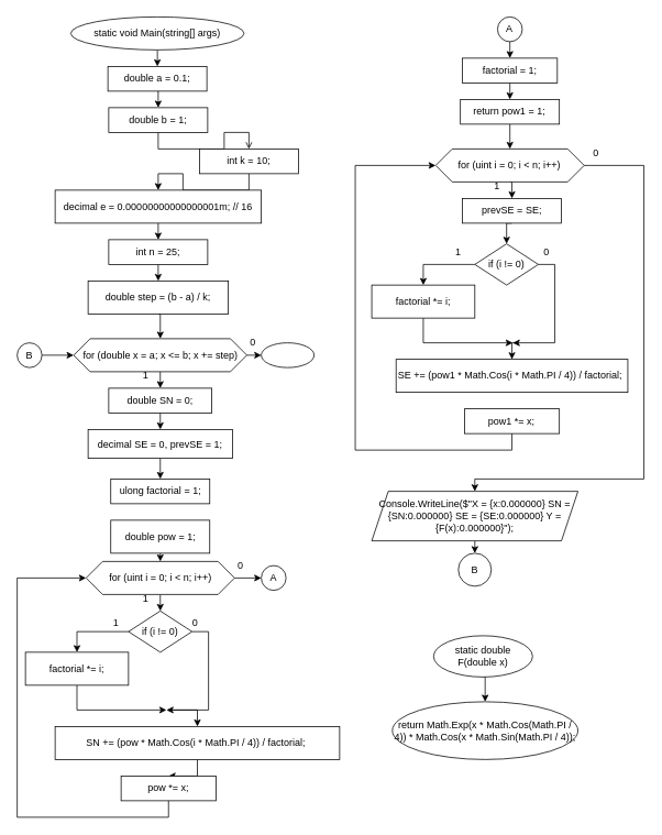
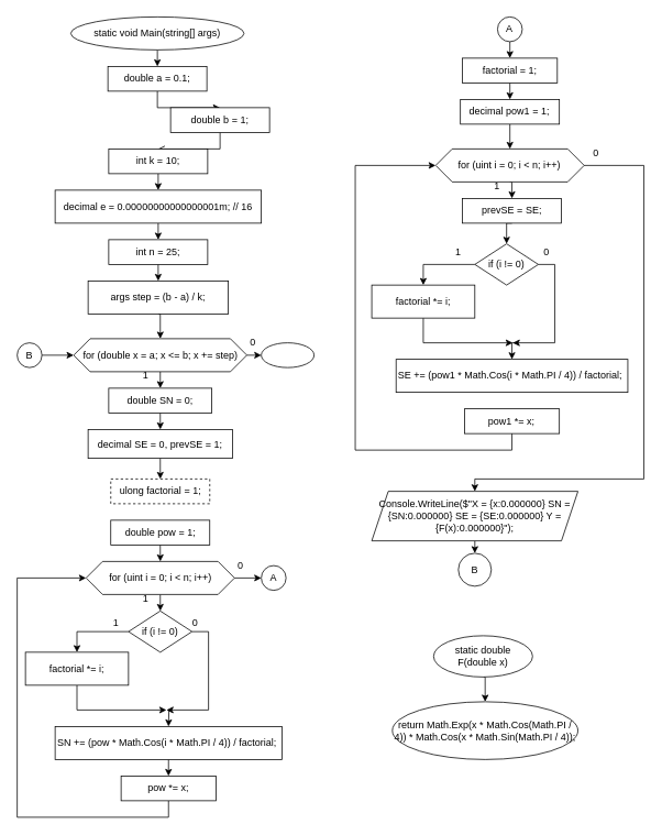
- <mxCell id="45" value="&lt;span class=&quot;pl-k&quot;&gt;return&lt;/span&gt; &lt;span class=&quot;pl-en&quot;&gt;pow1&lt;/span&gt; &lt;span class=&quot;pl-k&quot;&gt;=&lt;/span&gt; &lt;span class=&quot;pl-c1&quot;&gt;1&lt;/span&gt;;" style="rounded=0;whiteSpace=wrap;html=1;" vertex="1" parent="1"><mxGeometry x="557.42" y="120" width="120" height="30" as="geometry" /></mxCell>
+ <mxCell id="45" value="&lt;span class=&quot;pl-k&quot;&gt;decimal&lt;/span&gt; &lt;span class=&quot;pl-en&quot;&gt;pow1&lt;/span&gt; &lt;span class=&quot;pl-k&quot;&gt;=&lt;/span&gt; &lt;span class=&quot;pl-c1&quot;&gt;1&lt;/span&gt;;" style="rounded=0;whiteSpace=wrap;html=1;" vertex="1" parent="1"><mxGeometry x="557.42" y="120" width="120" height="30" as="geometry" /></mxCell>
- <mxCell id="7" value="&lt;span class=&quot;pl-k&quot;&gt;double&lt;/span&gt; &lt;span class=&quot;pl-en&quot;&gt;b&lt;/span&gt; &lt;span class=&quot;pl-k&quot;&gt;=&lt;/span&gt; &lt;span class=&quot;pl-c1&quot;&gt;1&lt;/span&gt;;" style="rounded=0;whiteSpace=wrap;html=1;" vertex="1" parent="1"><mxGeometry x="131" y="130" width="120" height="30" as="geometry" /></mxCell>
+ <mxCell id="7" value="&lt;span class=&quot;pl-k&quot;&gt;double&lt;/span&gt; &lt;span class=&quot;pl-en&quot;&gt;b&lt;/span&gt; &lt;span class=&quot;pl-k&quot;&gt;=&lt;/span&gt; &lt;span class=&quot;pl-c1&quot;&gt;1&lt;/span&gt;;" style="rounded=0;whiteSpace=wrap;html=1;" vertex="1" parent="1"><mxGeometry x="206" y="130" width="120" height="30" as="geometry" /></mxCell>
- <mxCell id="9" value="&lt;span class=&quot;pl-k&quot;&gt;int&lt;/span&gt; &lt;span class=&quot;pl-en&quot;&gt;k&lt;/span&gt; &lt;span class=&quot;pl-k&quot;&gt;=&lt;/span&gt; &lt;span class=&quot;pl-c1&quot;&gt;10&lt;/span&gt;;" style="rounded=0;whiteSpace=wrap;html=1;" vertex="1" parent="1"><mxGeometry x="241" y="180" width="120" height="30" as="geometry" /></mxCell>
+ <mxCell id="9" value="&lt;span class=&quot;pl-k&quot;&gt;int&lt;/span&gt; &lt;span class=&quot;pl-en&quot;&gt;k&lt;/span&gt; &lt;span class=&quot;pl-k&quot;&gt;=&lt;/span&gt; &lt;span class=&quot;pl-c1&quot;&gt;10&lt;/span&gt;;" style="rounded=0;whiteSpace=wrap;html=1;" vertex="1" parent="1"><mxGeometry x="131" y="180" width="120" height="30" as="geometry" /></mxCell>
- <mxCell id="15" value="&lt;span class=&quot;pl-k&quot;&gt;double&lt;/span&gt; &lt;span class=&quot;pl-en&quot;&gt;step&lt;/span&gt; &lt;span class=&quot;pl-k&quot;&gt;=&lt;/span&gt; (&lt;span class=&quot;pl-smi&quot;&gt;b&lt;/span&gt; &lt;span class=&quot;pl-k&quot;&gt;-&lt;/span&gt; &lt;span class=&quot;pl-smi&quot;&gt;a&lt;/span&gt;) &lt;span class=&quot;pl-k&quot;&gt;/&lt;/span&gt; &lt;span class=&quot;pl-smi&quot;&gt;k&lt;/span&gt;;" style="rounded=0;whiteSpace=wrap;html=1;" vertex="1" parent="1"><mxGeometry x="106" y="340" width="170" height="40" as="geometry" /></mxCell>
+ <mxCell id="15" value="&lt;span class=&quot;pl-k&quot;&gt;args&lt;/span&gt; &lt;span class=&quot;pl-en&quot;&gt;step&lt;/span&gt; &lt;span class=&quot;pl-k&quot;&gt;=&lt;/span&gt; (&lt;span class=&quot;pl-smi&quot;&gt;b&lt;/span&gt; &lt;span class=&quot;pl-k&quot;&gt;-&lt;/span&gt; &lt;span class=&quot;pl-smi&quot;&gt;a&lt;/span&gt;) &lt;span class=&quot;pl-k&quot;&gt;/&lt;/span&gt; &lt;span class=&quot;pl-smi&quot;&gt;k&lt;/span&gt;;" style="rounded=0;whiteSpace=wrap;html=1;" vertex="1" parent="1"><mxGeometry x="106" y="340" width="170" height="40" as="geometry" /></mxCell>
- <mxCell id="23" value="&lt;span class=&quot;pl-k&quot;&gt;ulong&lt;/span&gt; &lt;span class=&quot;pl-en&quot;&gt;factorial&lt;/span&gt; &lt;span class=&quot;pl-k&quot;&gt;=&lt;/span&gt; &lt;span class=&quot;pl-c1&quot;&gt;1&lt;/span&gt;;" style="rounded=0;whiteSpace=wrap;html=1;" vertex="1" parent="1"><mxGeometry x="133.5" y="580" width="120" height="30" as="geometry" /></mxCell>
+ <mxCell id="23" value="&lt;span class=&quot;pl-k&quot;&gt;ulong&lt;/span&gt; &lt;span class=&quot;pl-en&quot;&gt;factorial&lt;/span&gt; &lt;span class=&quot;pl-k&quot;&gt;=&lt;/span&gt; &lt;span class=&quot;pl-c1&quot;&gt;1&lt;/span&gt;;" style="rounded=0;whiteSpace=wrap;html=1;dashed=1;" vertex="1" parent="1"><mxGeometry x="133.5" y="580" width="120" height="30" as="geometry" /></mxCell>
- <mxCell id="25" value="&lt;span class=&quot;pl-k&quot;&gt;double&lt;/span&gt; &lt;span class=&quot;pl-en&quot;&gt;pow&lt;/span&gt; &lt;span class=&quot;pl-k&quot;&gt;=&lt;/span&gt; &lt;span class=&quot;pl-c1&quot;&gt;1&lt;/span&gt;;" style="rounded=0;whiteSpace=wrap;html=1;" vertex="1" parent="1"><mxGeometry x="133.5" y="630" width="120" height="40" as="geometry" /></mxCell>
+ <mxCell id="25" value="&lt;span class=&quot;pl-k&quot;&gt;double&lt;/span&gt; &lt;span class=&quot;pl-en&quot;&gt;pow&lt;/span&gt; &lt;span class=&quot;pl-k&quot;&gt;=&lt;/span&gt; &lt;span class=&quot;pl-c1&quot;&gt;1&lt;/span&gt;;" style="rounded=0;whiteSpace=wrap;html=1;" vertex="1" parent="1"><mxGeometry x="133.5" y="630" width="120" height="30" as="geometry" /></mxCell>
- <mxCell id="36" value="&lt;span class=&quot;pl-smi&quot;&gt;SN&lt;/span&gt; &lt;span class=&quot;pl-k&quot;&gt;+=&lt;/span&gt; (&lt;span class=&quot;pl-smi&quot;&gt;pow&lt;/span&gt; &lt;span class=&quot;pl-k&quot;&gt;*&lt;/span&gt; &lt;span class=&quot;pl-smi&quot;&gt;Math&lt;/span&gt;.&lt;span class=&quot;pl-en&quot;&gt;Cos&lt;/span&gt;(&lt;span class=&quot;pl-smi&quot;&gt;i&lt;/span&gt; &lt;span class=&quot;pl-k&quot;&gt;*&lt;/span&gt; &lt;span class=&quot;pl-smi&quot;&gt;Math&lt;/span&gt;.&lt;span class=&quot;pl-smi&quot;&gt;PI&lt;/span&gt; &lt;span class=&quot;pl-k&quot;&gt;/&lt;/span&gt; &lt;span class=&quot;pl-c1&quot;&gt;4&lt;/span&gt;)) &lt;span class=&quot;pl-k&quot;&gt;/&lt;/span&gt; &lt;span class=&quot;pl-smi&quot;&gt;factorial&lt;/span&gt;;&amp;nbsp;" style="rounded=0;whiteSpace=wrap;html=1;" vertex="1" parent="1"><mxGeometry x="66" y="880" width="345" height="40" as="geometry" /></mxCell>
+ <mxCell id="36" value="&lt;span class=&quot;pl-smi&quot;&gt;SN&lt;/span&gt; &lt;span class=&quot;pl-k&quot;&gt;+=&lt;/span&gt; (&lt;span class=&quot;pl-smi&quot;&gt;pow&lt;/span&gt; &lt;span class=&quot;pl-k&quot;&gt;*&lt;/span&gt; &lt;span class=&quot;pl-smi&quot;&gt;Math&lt;/span&gt;.&lt;span class=&quot;pl-en&quot;&gt;Cos&lt;/span&gt;(&lt;span class=&quot;pl-smi&quot;&gt;i&lt;/span&gt; &lt;span class=&quot;pl-k&quot;&gt;*&lt;/span&gt; &lt;span class=&quot;pl-smi&quot;&gt;Math&lt;/span&gt;.&lt;span class=&quot;pl-smi&quot;&gt;PI&lt;/span&gt; &lt;span class=&quot;pl-k&quot;&gt;/&lt;/span&gt; &lt;span class=&quot;pl-c1&quot;&gt;4&lt;/span&gt;)) &lt;span class=&quot;pl-k&quot;&gt;/&lt;/span&gt; &lt;span class=&quot;pl-smi&quot;&gt;factorial&lt;/span&gt;;&amp;nbsp;" style="rounded=0;whiteSpace=wrap;html=1;" vertex="1" parent="1"><mxGeometry x="66" y="880" width="275" height="40" as="geometry" /></mxCell>
